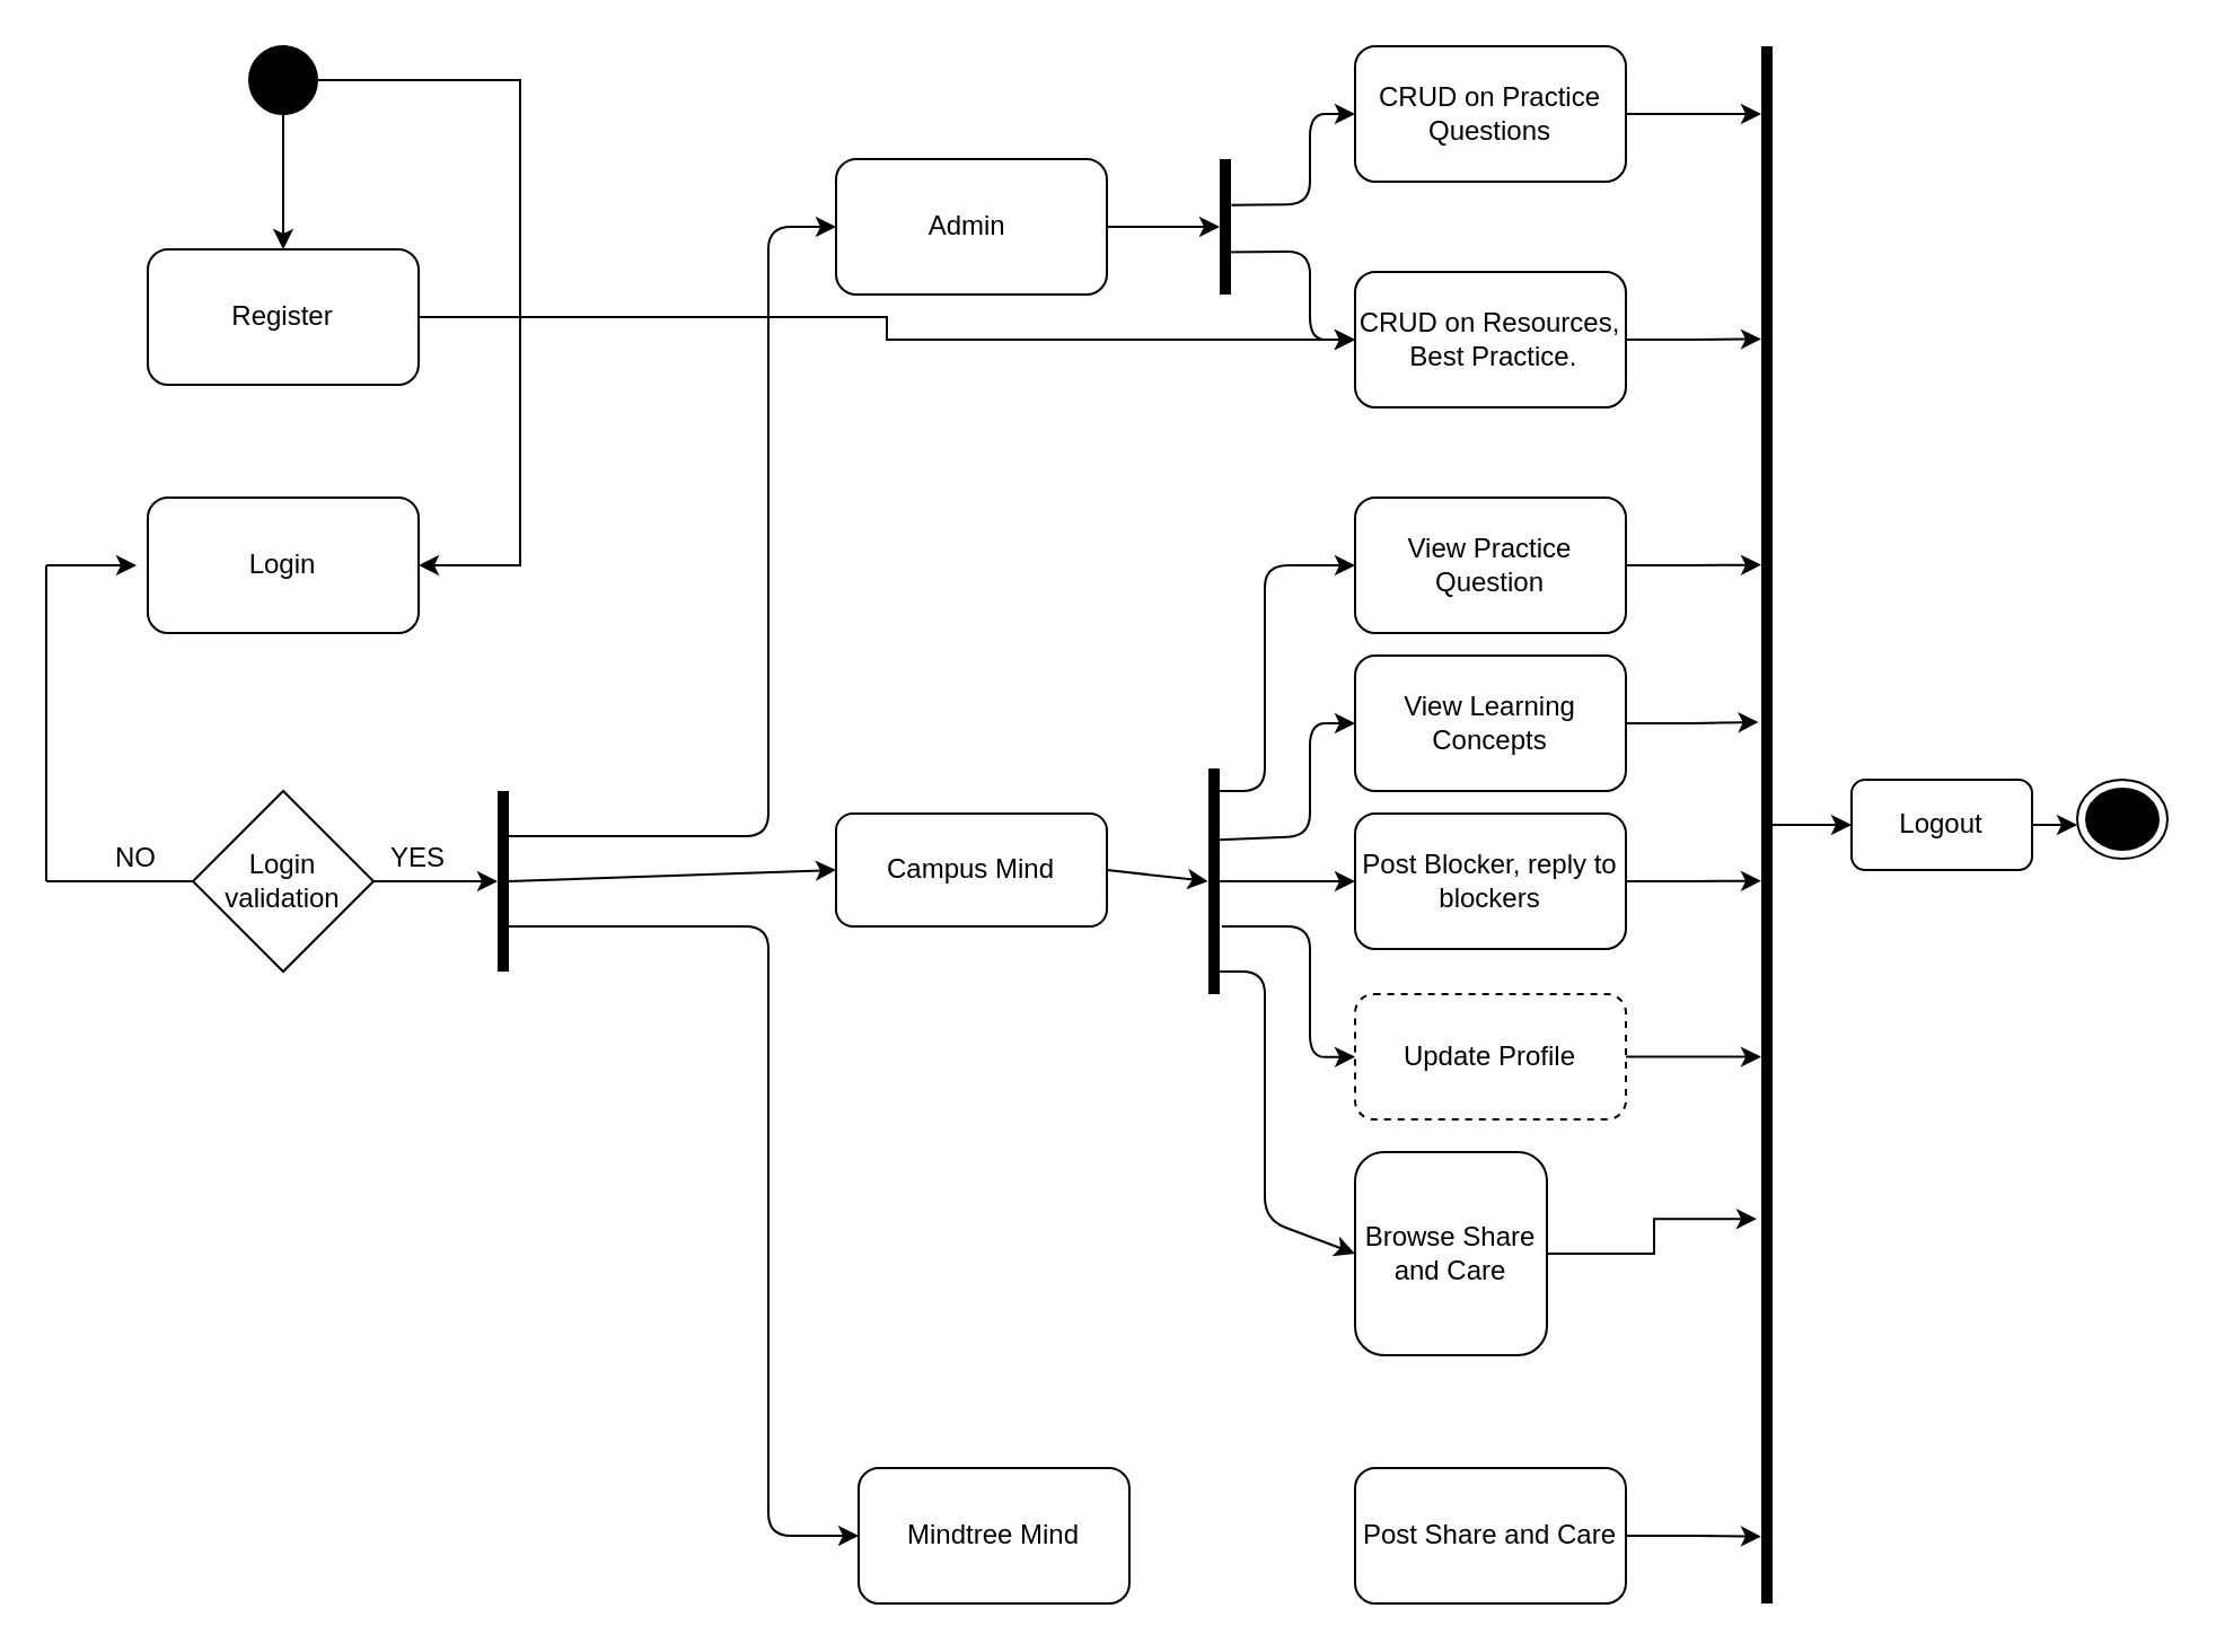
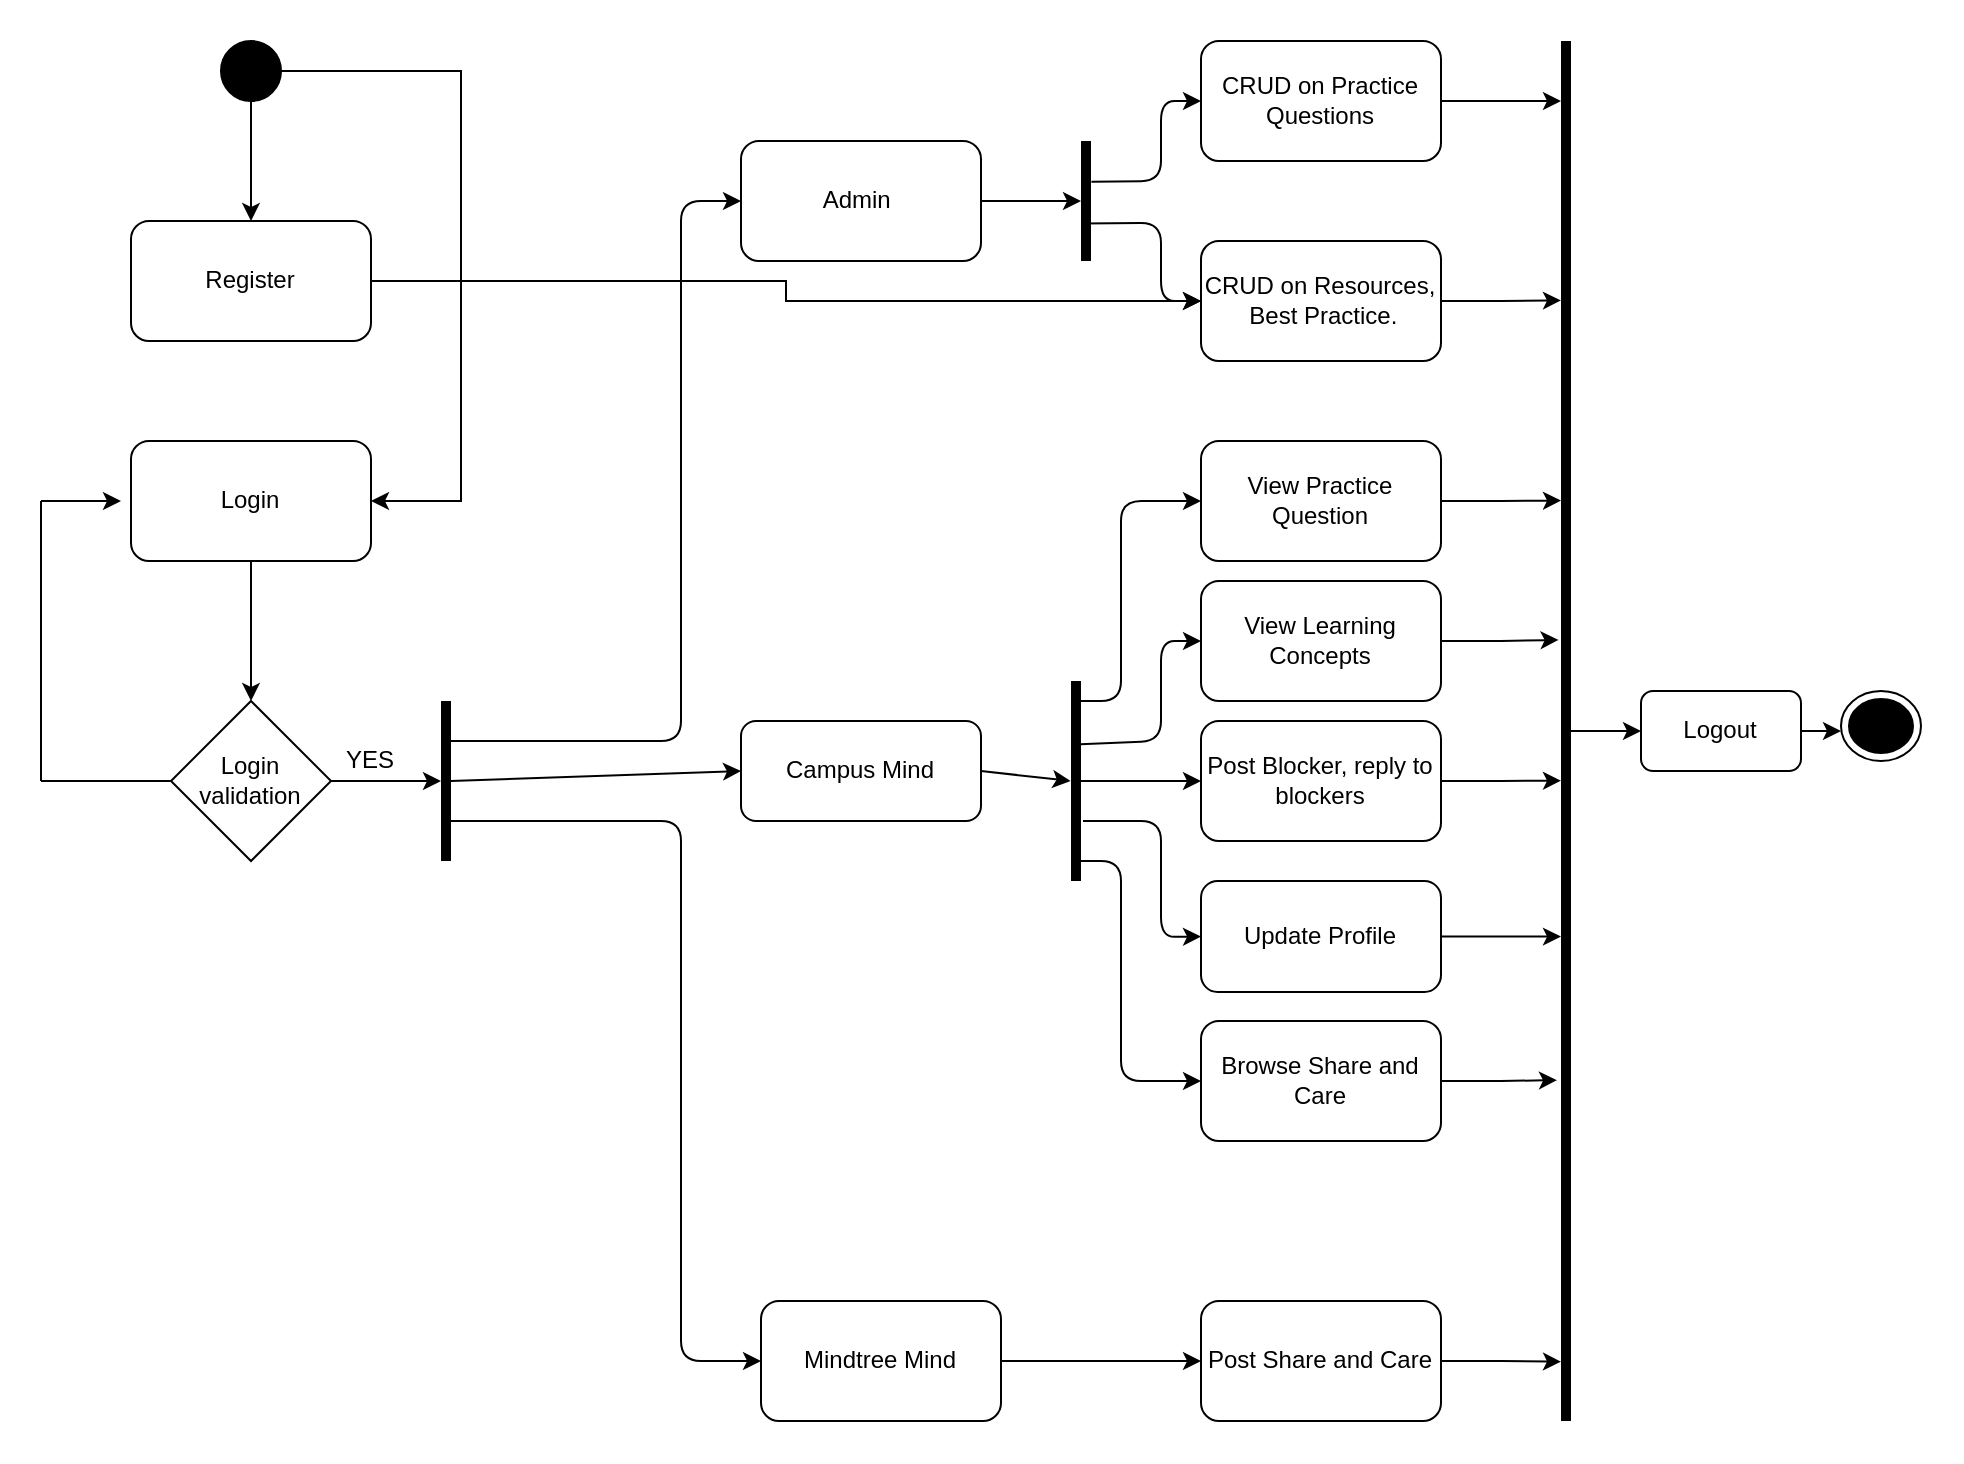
+ <mxCell id="7" style="edgeStyle=orthogonalEdgeStyle;rounded=0;orthogonalLoop=1;jettySize=auto;html=1;entryX=0.5;entryY=0;entryDx=0;entryDy=0;" edge="1" parent="1" source="8" target="9"><mxGeometry relative="1" as="geometry" /></mxCell>
- <mxCell id="25" value="NO" style="text;html=1;strokeColor=none;fillColor=none;align=center;verticalAlign=middle;whiteSpace=wrap;rounded=0;" vertex="1" parent="1"><mxGeometry x="40" y="370" width="40" height="20" as="geometry" /></mxCell>
- <mxCell id="22" value="Update Profile" style="rounded=1;whiteSpace=wrap;html=1;dashed=1;" vertex="1" parent="1"><mxGeometry x="600" y="440" width="120" height="55.5" as="geometry" /></mxCell>
+ <mxCell id="22" value="Update Profile" style="rounded=1;whiteSpace=wrap;html=1;" vertex="1" parent="1"><mxGeometry x="600" y="440" width="120" height="55.5" as="geometry" /></mxCell>
- <mxCell id="20" value="Browse Share and Care" style="rounded=1;whiteSpace=wrap;html=1;" vertex="1" parent="1"><mxGeometry x="600" y="510" width="85" height="90" as="geometry" /></mxCell>
+ <mxCell id="20" value="Browse Share and Care" style="rounded=1;whiteSpace=wrap;html=1;" vertex="1" parent="1"><mxGeometry x="600" y="510" width="120" height="60" as="geometry" /></mxCell>
+ <mxCell id="13" style="edgeStyle=orthogonalEdgeStyle;rounded=0;orthogonalLoop=1;jettySize=auto;html=1;entryX=0;entryY=0.5;entryDx=0;entryDy=0;" edge="1" parent="1" source="14" target="45"><mxGeometry relative="1" as="geometry" /></mxCell>
